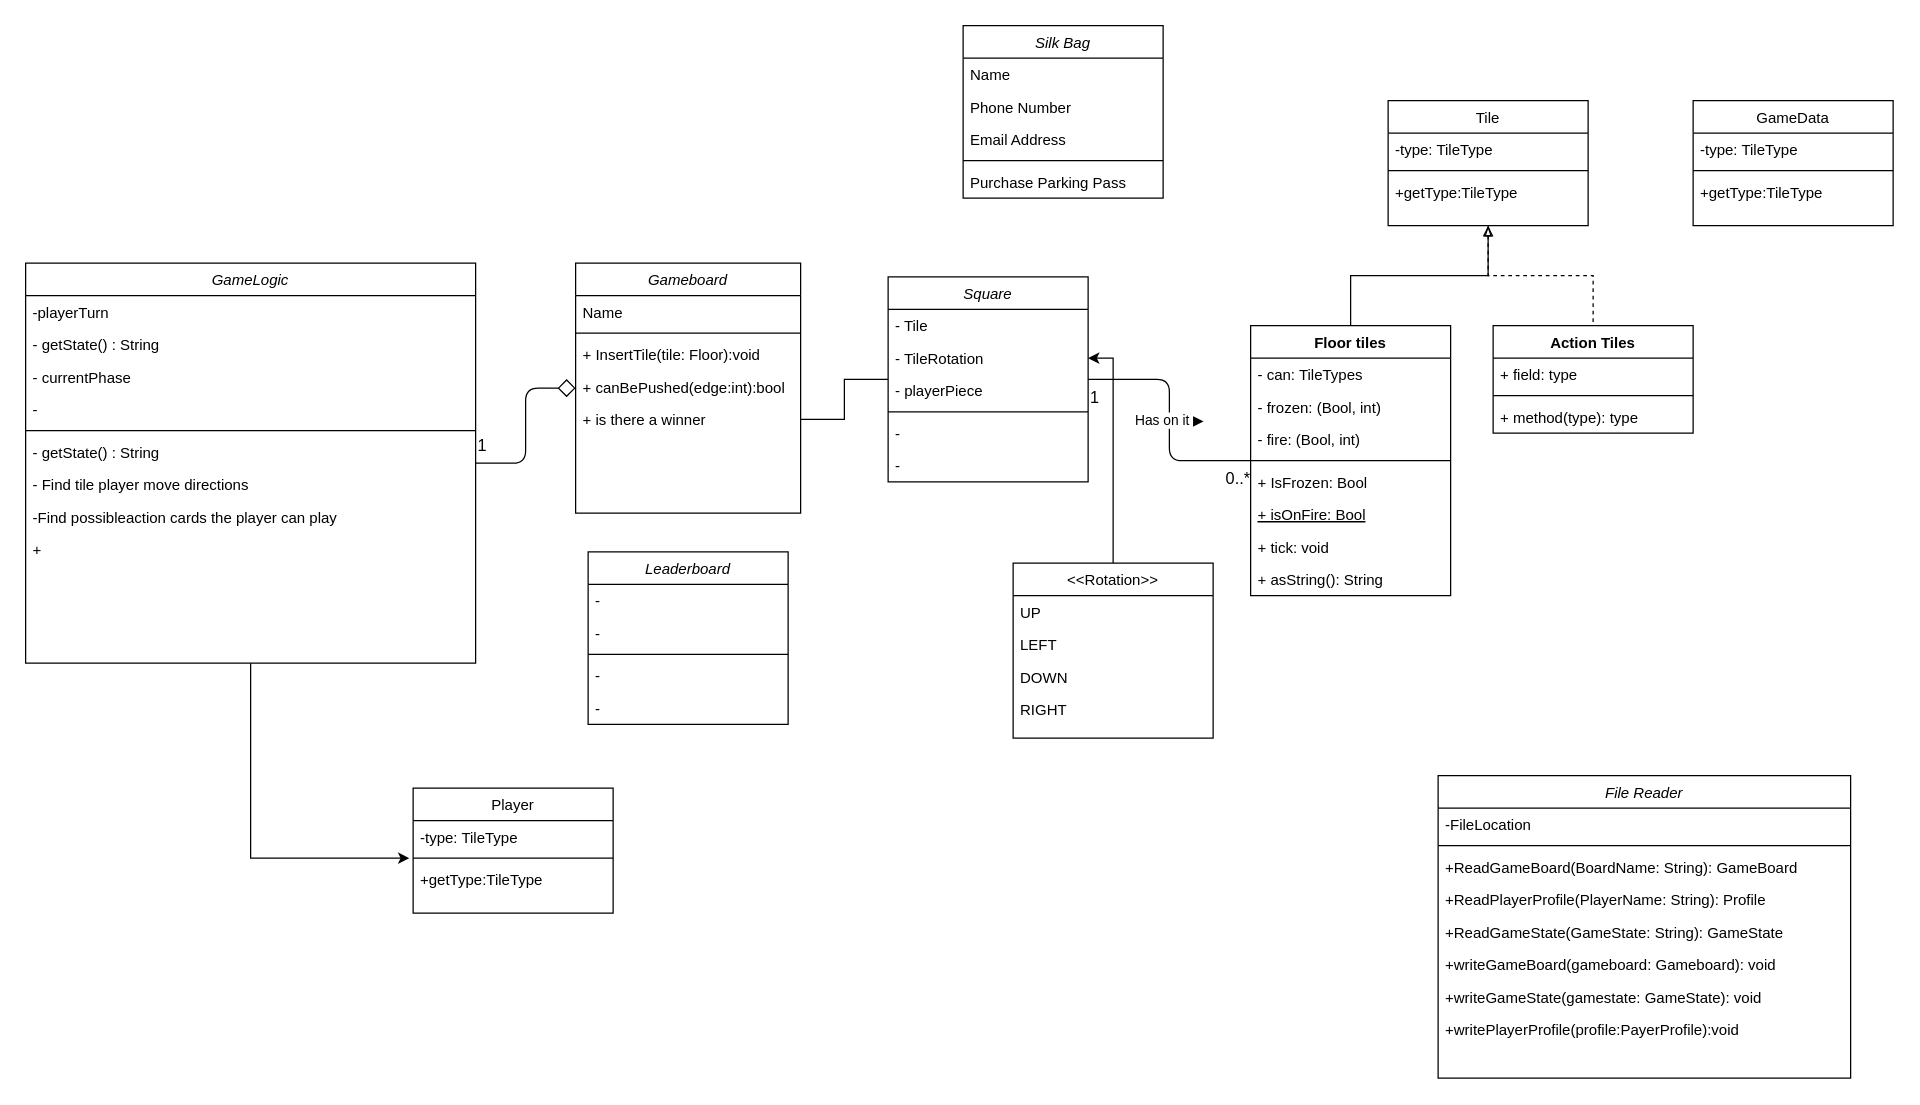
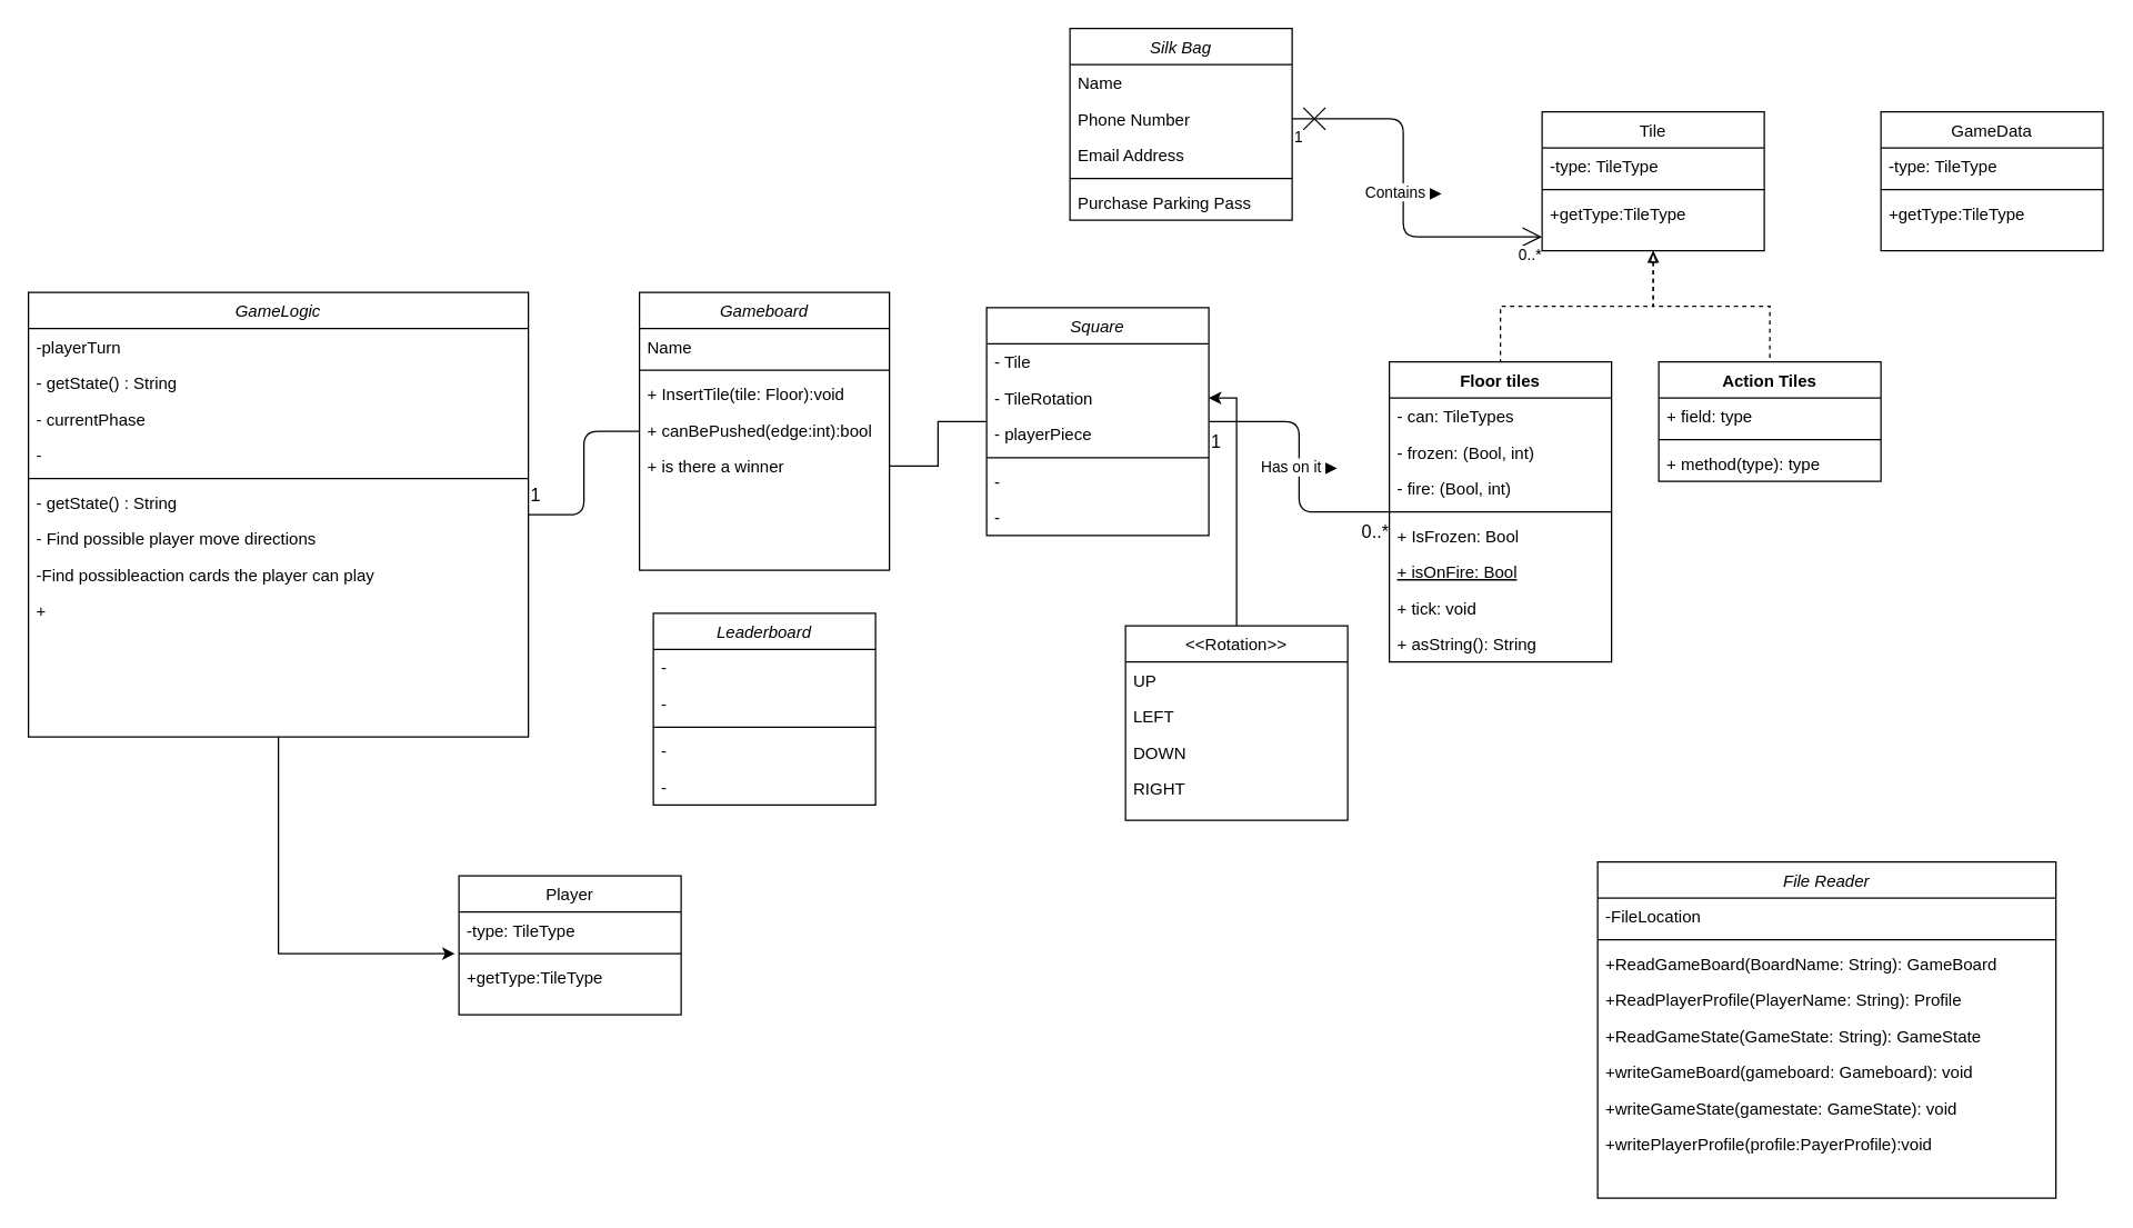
+ <mxCell id="11" value="Contains ▶" style="endArrow=open;html=1;endSize=12;startArrow=cross;startSize=14;startFill=0;edgeStyle=orthogonalEdgeStyle;exitX=1;exitY=0.5;exitDx=0;exitDy=0;" parent="1" source="4" target="54" edge="1"><mxGeometry relative="1" as="geometry"><mxPoint x="910" y="98" as="sourcePoint" /><mxPoint x="1100" y="240" as="targetPoint" /><Array as="points"><mxPoint x="1010" y="85" /><mxPoint x="1010" y="170" /></Array></mxGeometry></mxCell>
+ <mxCell id="12" value="1" style="edgeLabel;resizable=0;html=1;align=left;verticalAlign=top;" parent="11" connectable="0" vertex="1"><mxGeometry x="-1" relative="1" as="geometry" /></mxCell>
+ <mxCell id="13" value="0..*" style="edgeLabel;resizable=0;html=1;align=right;verticalAlign=top;" parent="11" connectable="0" vertex="1"><mxGeometry x="1" relative="1" as="geometry" /></mxCell>
- <mxCell id="8" style="edgeStyle=orthogonalEdgeStyle;rounded=0;orthogonalLoop=1;jettySize=auto;html=1;startArrow=block;startFill=0;endArrow=none;endFill=0;" parent="1" source="54" target="17" edge="1"><mxGeometry relative="1" as="geometry" /></mxCell>
+ <mxCell id="8" style="edgeStyle=orthogonalEdgeStyle;rounded=0;orthogonalLoop=1;jettySize=auto;html=1;startArrow=block;startFill=0;endArrow=none;endFill=0;dashed=1;" parent="1" source="54" target="17" edge="1"><mxGeometry relative="1" as="geometry" /></mxCell>
- <mxCell id="71" value="1" style="endArrow=diamond;html=1;endSize=12;startArrow=none;startSize=14;startFill=0;edgeStyle=orthogonalEdgeStyle;align=left;verticalAlign=bottom;fontSize=13;endFill=0;" parent="1" source="31" target="41" edge="1"><mxGeometry x="-1" y="3" relative="1" as="geometry"><mxPoint x="460" y="270" as="sourcePoint" /><mxPoint x="620" y="270" as="targetPoint" /></mxGeometry></mxCell>
+ <mxCell id="71" value="1" style="endArrow=none;html=1;endSize=12;startArrow=none;startSize=14;startFill=0;edgeStyle=orthogonalEdgeStyle;align=left;verticalAlign=bottom;fontSize=13;endFill=0;" parent="1" source="31" target="41" edge="1"><mxGeometry x="-1" y="3" relative="1" as="geometry"><mxPoint x="460" y="270" as="sourcePoint" /><mxPoint x="620" y="270" as="targetPoint" /></mxGeometry></mxCell>
- <mxCell id="38" value="- Find tile player move directions" style="text;align=left;verticalAlign=top;spacingLeft=4;spacingRight=4;overflow=hidden;rotatable=0;points=[[0,0.5],[1,0.5]];portConstraint=eastwest;rounded=0;shadow=0;html=0;" parent="31" vertex="1"><mxGeometry y="164" width="360" height="26" as="geometry" /></mxCell>
+ <mxCell id="38" value="- Find possible player move directions" style="text;align=left;verticalAlign=top;spacingLeft=4;spacingRight=4;overflow=hidden;rotatable=0;points=[[0,0.5],[1,0.5]];portConstraint=eastwest;rounded=0;shadow=0;html=0;" parent="31" vertex="1"><mxGeometry y="164" width="360" height="26" as="geometry" /></mxCell>
